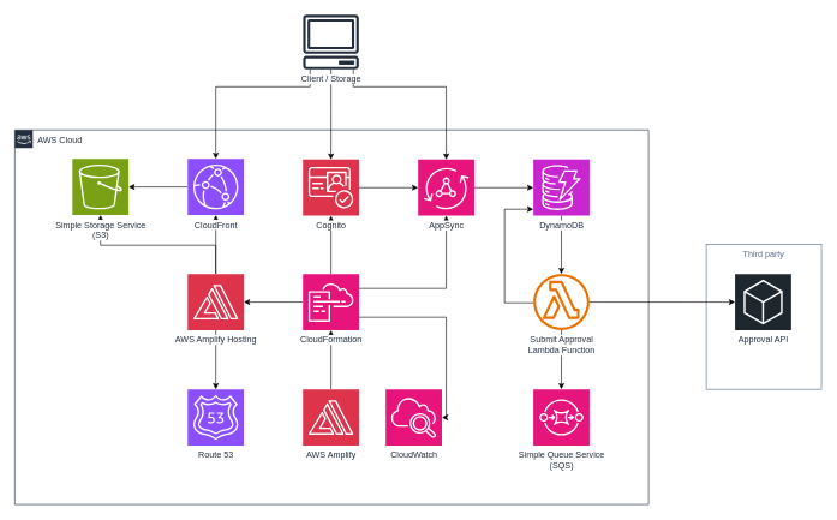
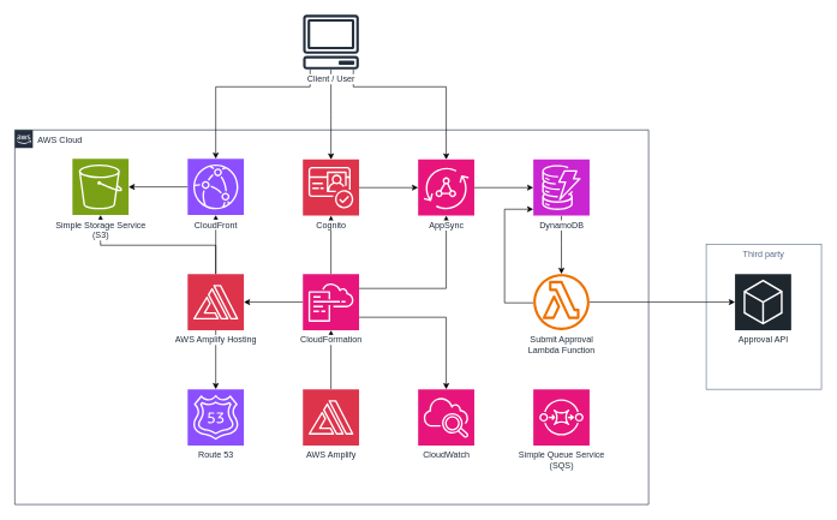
- <mxCell id="35" value="Client / Storage" style="sketch=0;outlineConnect=0;fontColor=#232F3E;gradientColor=none;fillColor=#232F3D;strokeColor=none;dashed=0;verticalLabelPosition=bottom;verticalAlign=top;align=center;html=1;fontSize=12;fontStyle=0;aspect=fixed;pointerEvents=1;shape=mxgraph.aws4.client;labelBackgroundColor=default;" vertex="1" parent="1"><mxGeometry x="420" y="20" width="78" height="76" as="geometry" /></mxCell>
+ <mxCell id="35" value="Client / User" style="sketch=0;outlineConnect=0;fontColor=#232F3E;gradientColor=none;fillColor=#232F3D;strokeColor=none;dashed=0;verticalLabelPosition=bottom;verticalAlign=top;align=center;html=1;fontSize=12;fontStyle=0;aspect=fixed;pointerEvents=1;shape=mxgraph.aws4.client;labelBackgroundColor=default;" vertex="1" parent="1"><mxGeometry x="420" y="20" width="78" height="76" as="geometry" /></mxCell>
- <mxCell id="26" style="edgeStyle=orthogonalEdgeStyle;rounded=0;orthogonalLoop=1;jettySize=auto;html=1;" edge="1" parent="2" source="27" target="31"><mxGeometry relative="1" as="geometry" /></mxCell>
- <mxCell id="25" value="CloudWatch" style="sketch=0;points=[[0,0,0],[0.25,0,0],[0.5,0,0],[0.75,0,0],[1,0,0],[0,1,0],[0.25,1,0],[0.5,1,0],[0.75,1,0],[1,1,0],[0,0.25,0],[0,0.5,0],[0,0.75,0],[1,0.25,0],[1,0.5,0],[1,0.75,0]];points=[[0,0,0],[0.25,0,0],[0.5,0,0],[0.75,0,0],[1,0,0],[0,1,0],[0.25,1,0],[0.5,1,0],[0.75,1,0],[1,1,0],[0,0.25,0],[0,0.5,0],[0,0.75,0],[1,0.25,0],[1,0.5,0],[1,0.75,0]];outlineConnect=0;fontColor=#232F3E;fillColor=#E7157B;strokeColor=#ffffff;dashed=0;verticalLabelPosition=bottom;verticalAlign=top;align=center;html=1;fontSize=12;fontStyle=0;aspect=fixed;shape=mxgraph.aws4.resourceIcon;resIcon=mxgraph.aws4.cloudwatch_2;" vertex="1" parent="2"><mxGeometry x="515" y="360" width="78" height="78" as="geometry" /></mxCell>
+ <mxCell id="25" value="CloudWatch" style="sketch=0;points=[[0,0,0],[0.25,0,0],[0.5,0,0],[0.75,0,0],[1,0,0],[0,1,0],[0.25,1,0],[0.5,1,0],[0.75,1,0],[1,1,0],[0,0.25,0],[0,0.5,0],[0,0.75,0],[1,0.25,0],[1,0.5,0],[1,0.75,0]];points=[[0,0,0],[0.25,0,0],[0.5,0,0],[0.75,0,0],[1,0,0],[0,1,0],[0.25,1,0],[0.5,1,0],[0.75,1,0],[1,1,0],[0,0.25,0],[0,0.5,0],[0,0.75,0],[1,0.25,0],[1,0.5,0],[1,0.75,0]];outlineConnect=0;fontColor=#232F3E;fillColor=#E7157B;strokeColor=#ffffff;dashed=0;verticalLabelPosition=bottom;verticalAlign=top;align=center;html=1;fontSize=12;fontStyle=0;aspect=fixed;shape=mxgraph.aws4.resourceIcon;resIcon=mxgraph.aws4.cloudwatch_2;" vertex="1" parent="2"><mxGeometry x="560" y="360" width="78" height="78" as="geometry" /></mxCell>
